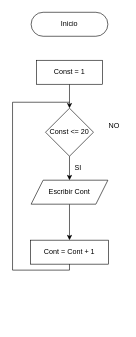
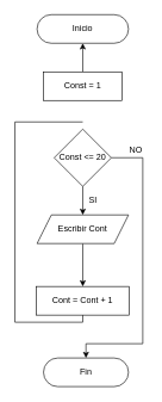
- <mxCell id="3" style="edgeStyle=orthogonalEdgeStyle;rounded=0;orthogonalLoop=1;jettySize=auto;html=1;" parent="1" source="4" target="7" edge="1"><mxGeometry relative="1" as="geometry"><mxPoint x="115" y="180" as="targetPoint" /></mxGeometry></mxCell>
+ <mxCell id="3" style="edgeStyle=orthogonalEdgeStyle;rounded=0;orthogonalLoop=1;jettySize=auto;html=1;" parent="1" source="4" target="2" edge="1"><mxGeometry relative="1" as="geometry"><mxPoint x="115" y="180" as="targetPoint" /></mxGeometry></mxCell>
+ <mxCell id="6" style="edgeStyle=orthogonalEdgeStyle;rounded=0;orthogonalLoop=1;jettySize=auto;html=1;entryX=0.5;entryY=0;entryDx=0;entryDy=0;" parent="1" source="7" target="13" edge="1"><mxGeometry relative="1" as="geometry"><mxPoint x="119" y="497" as="targetPoint" /><Array as="points"><mxPoint x="199" y="220" /><mxPoint x="199" y="480" /><mxPoint x="120" y="480" /></Array></mxGeometry></mxCell>
+ <mxCell id="13" value="Fin" style="rounded=1;whiteSpace=wrap;html=1;arcSize=50;" parent="1" vertex="1"><mxGeometry x="60" y="500" width="119" height="40" as="geometry" /></mxCell>
